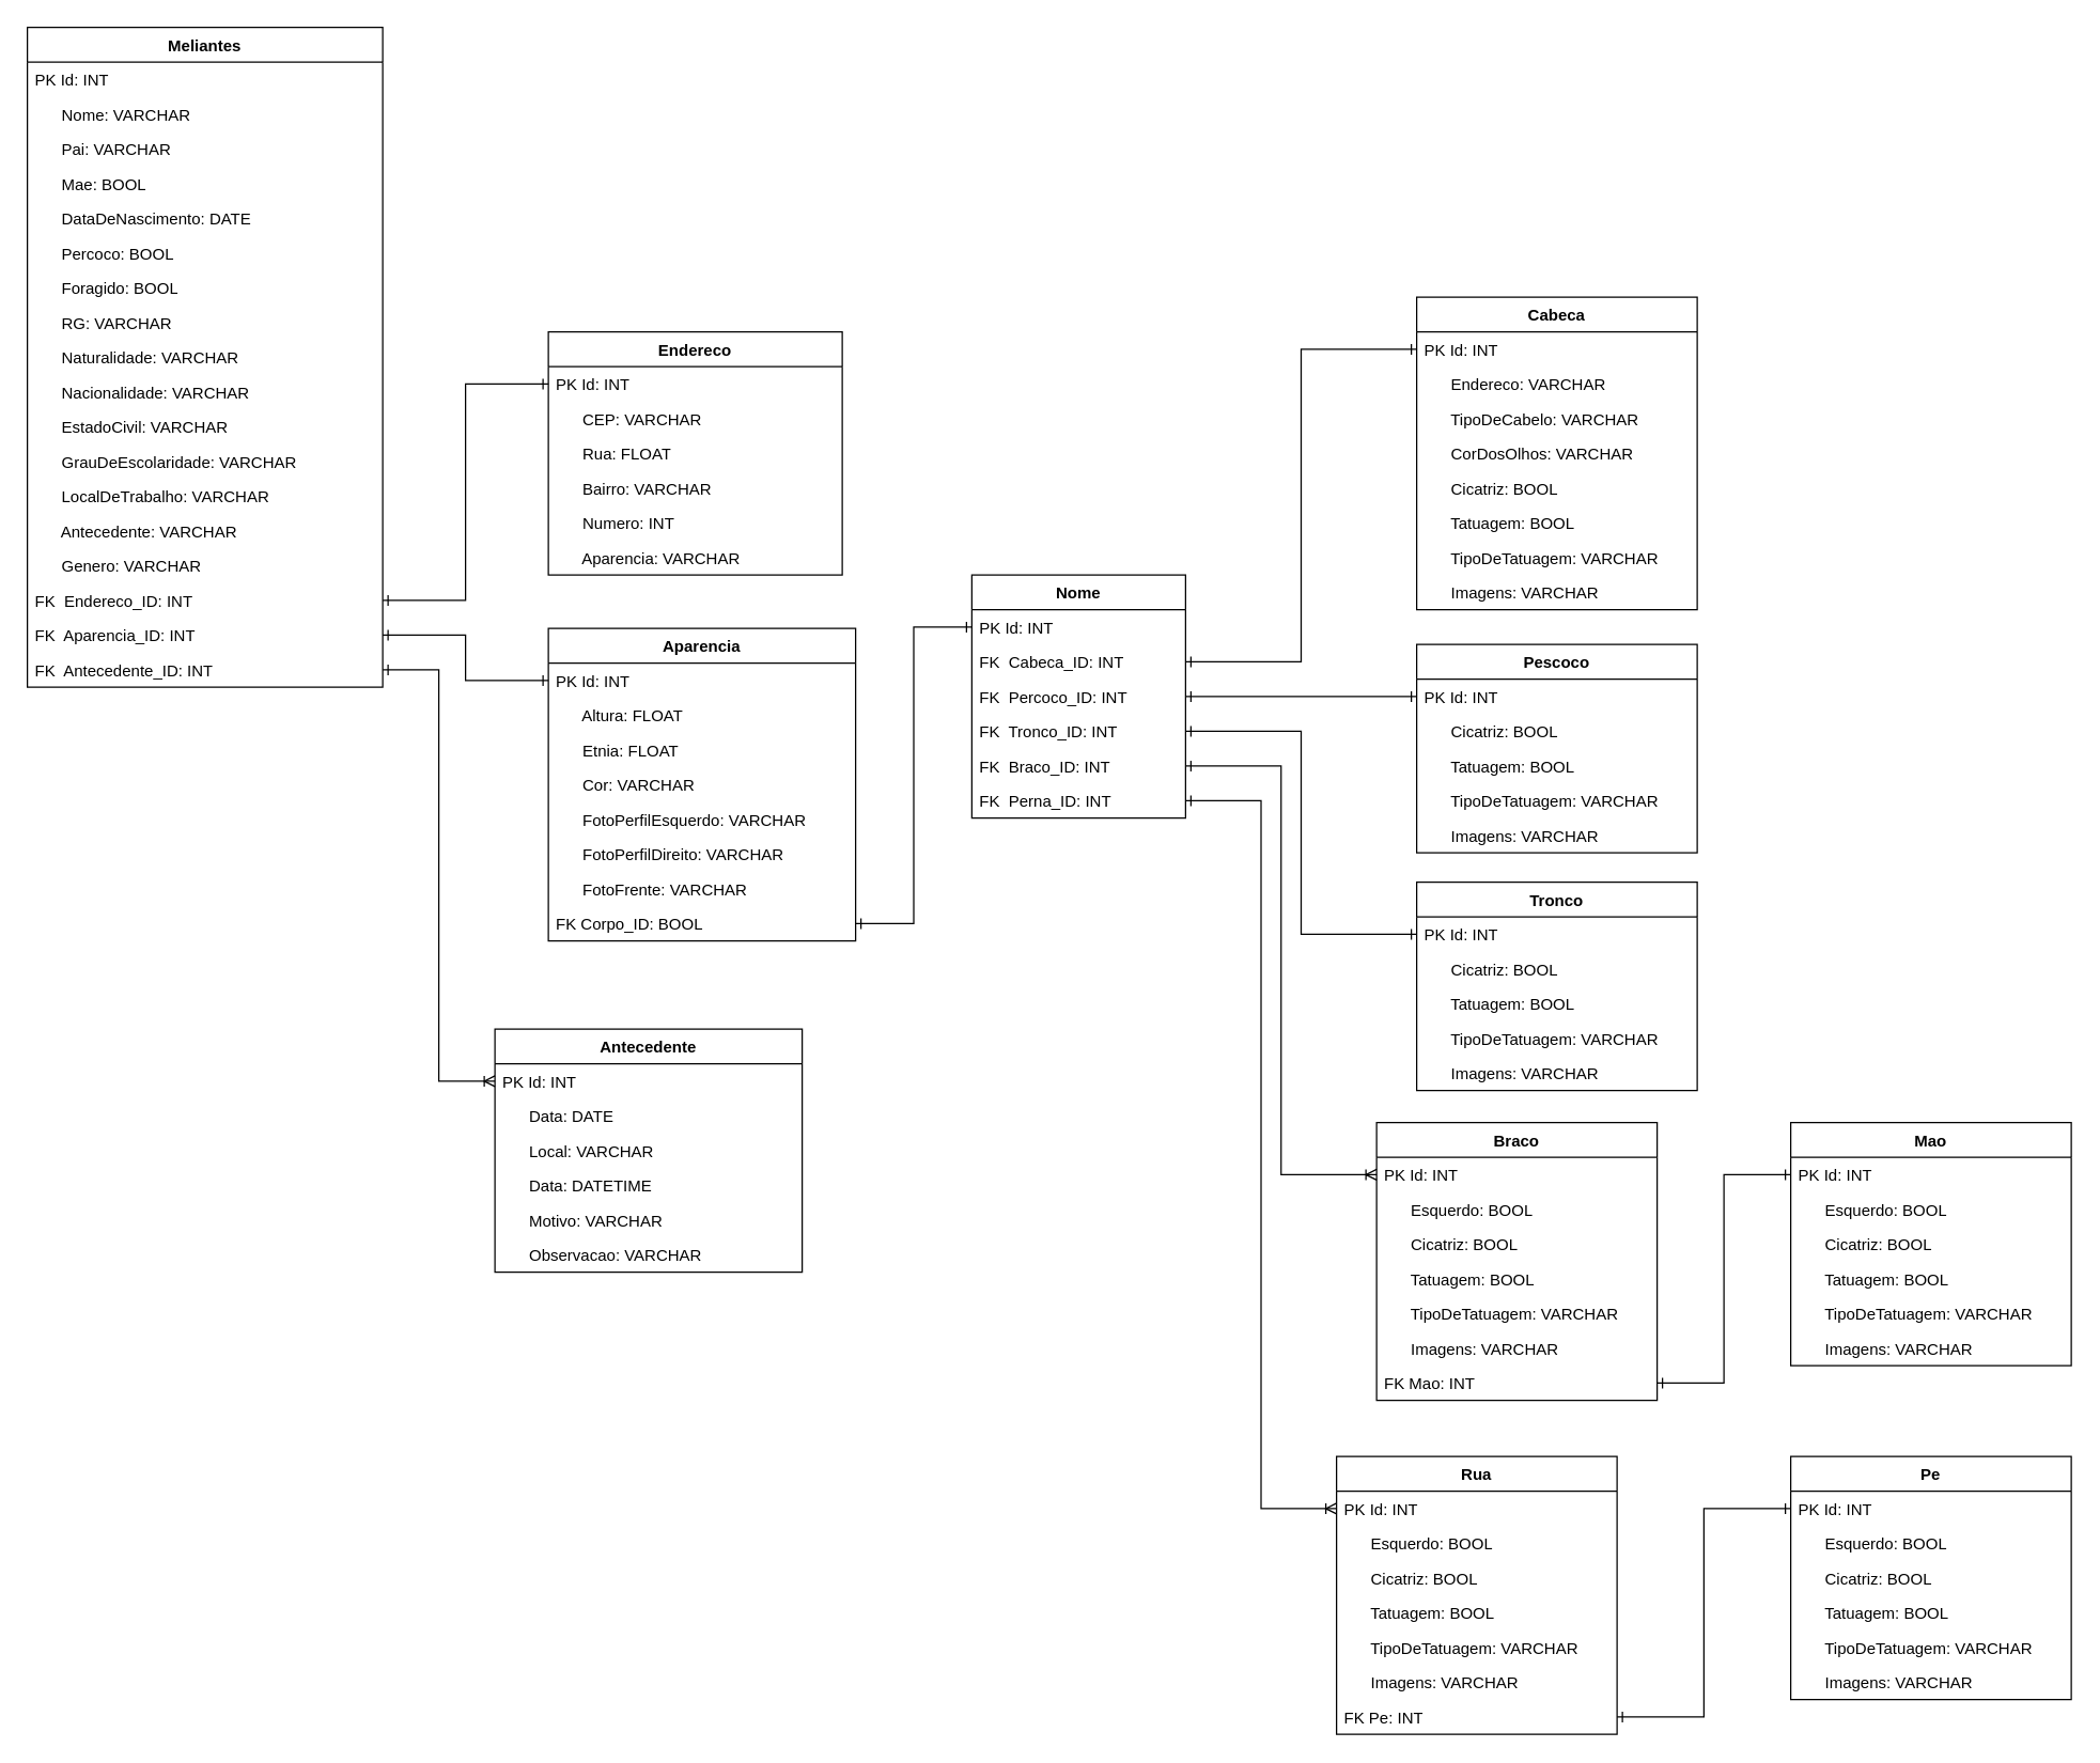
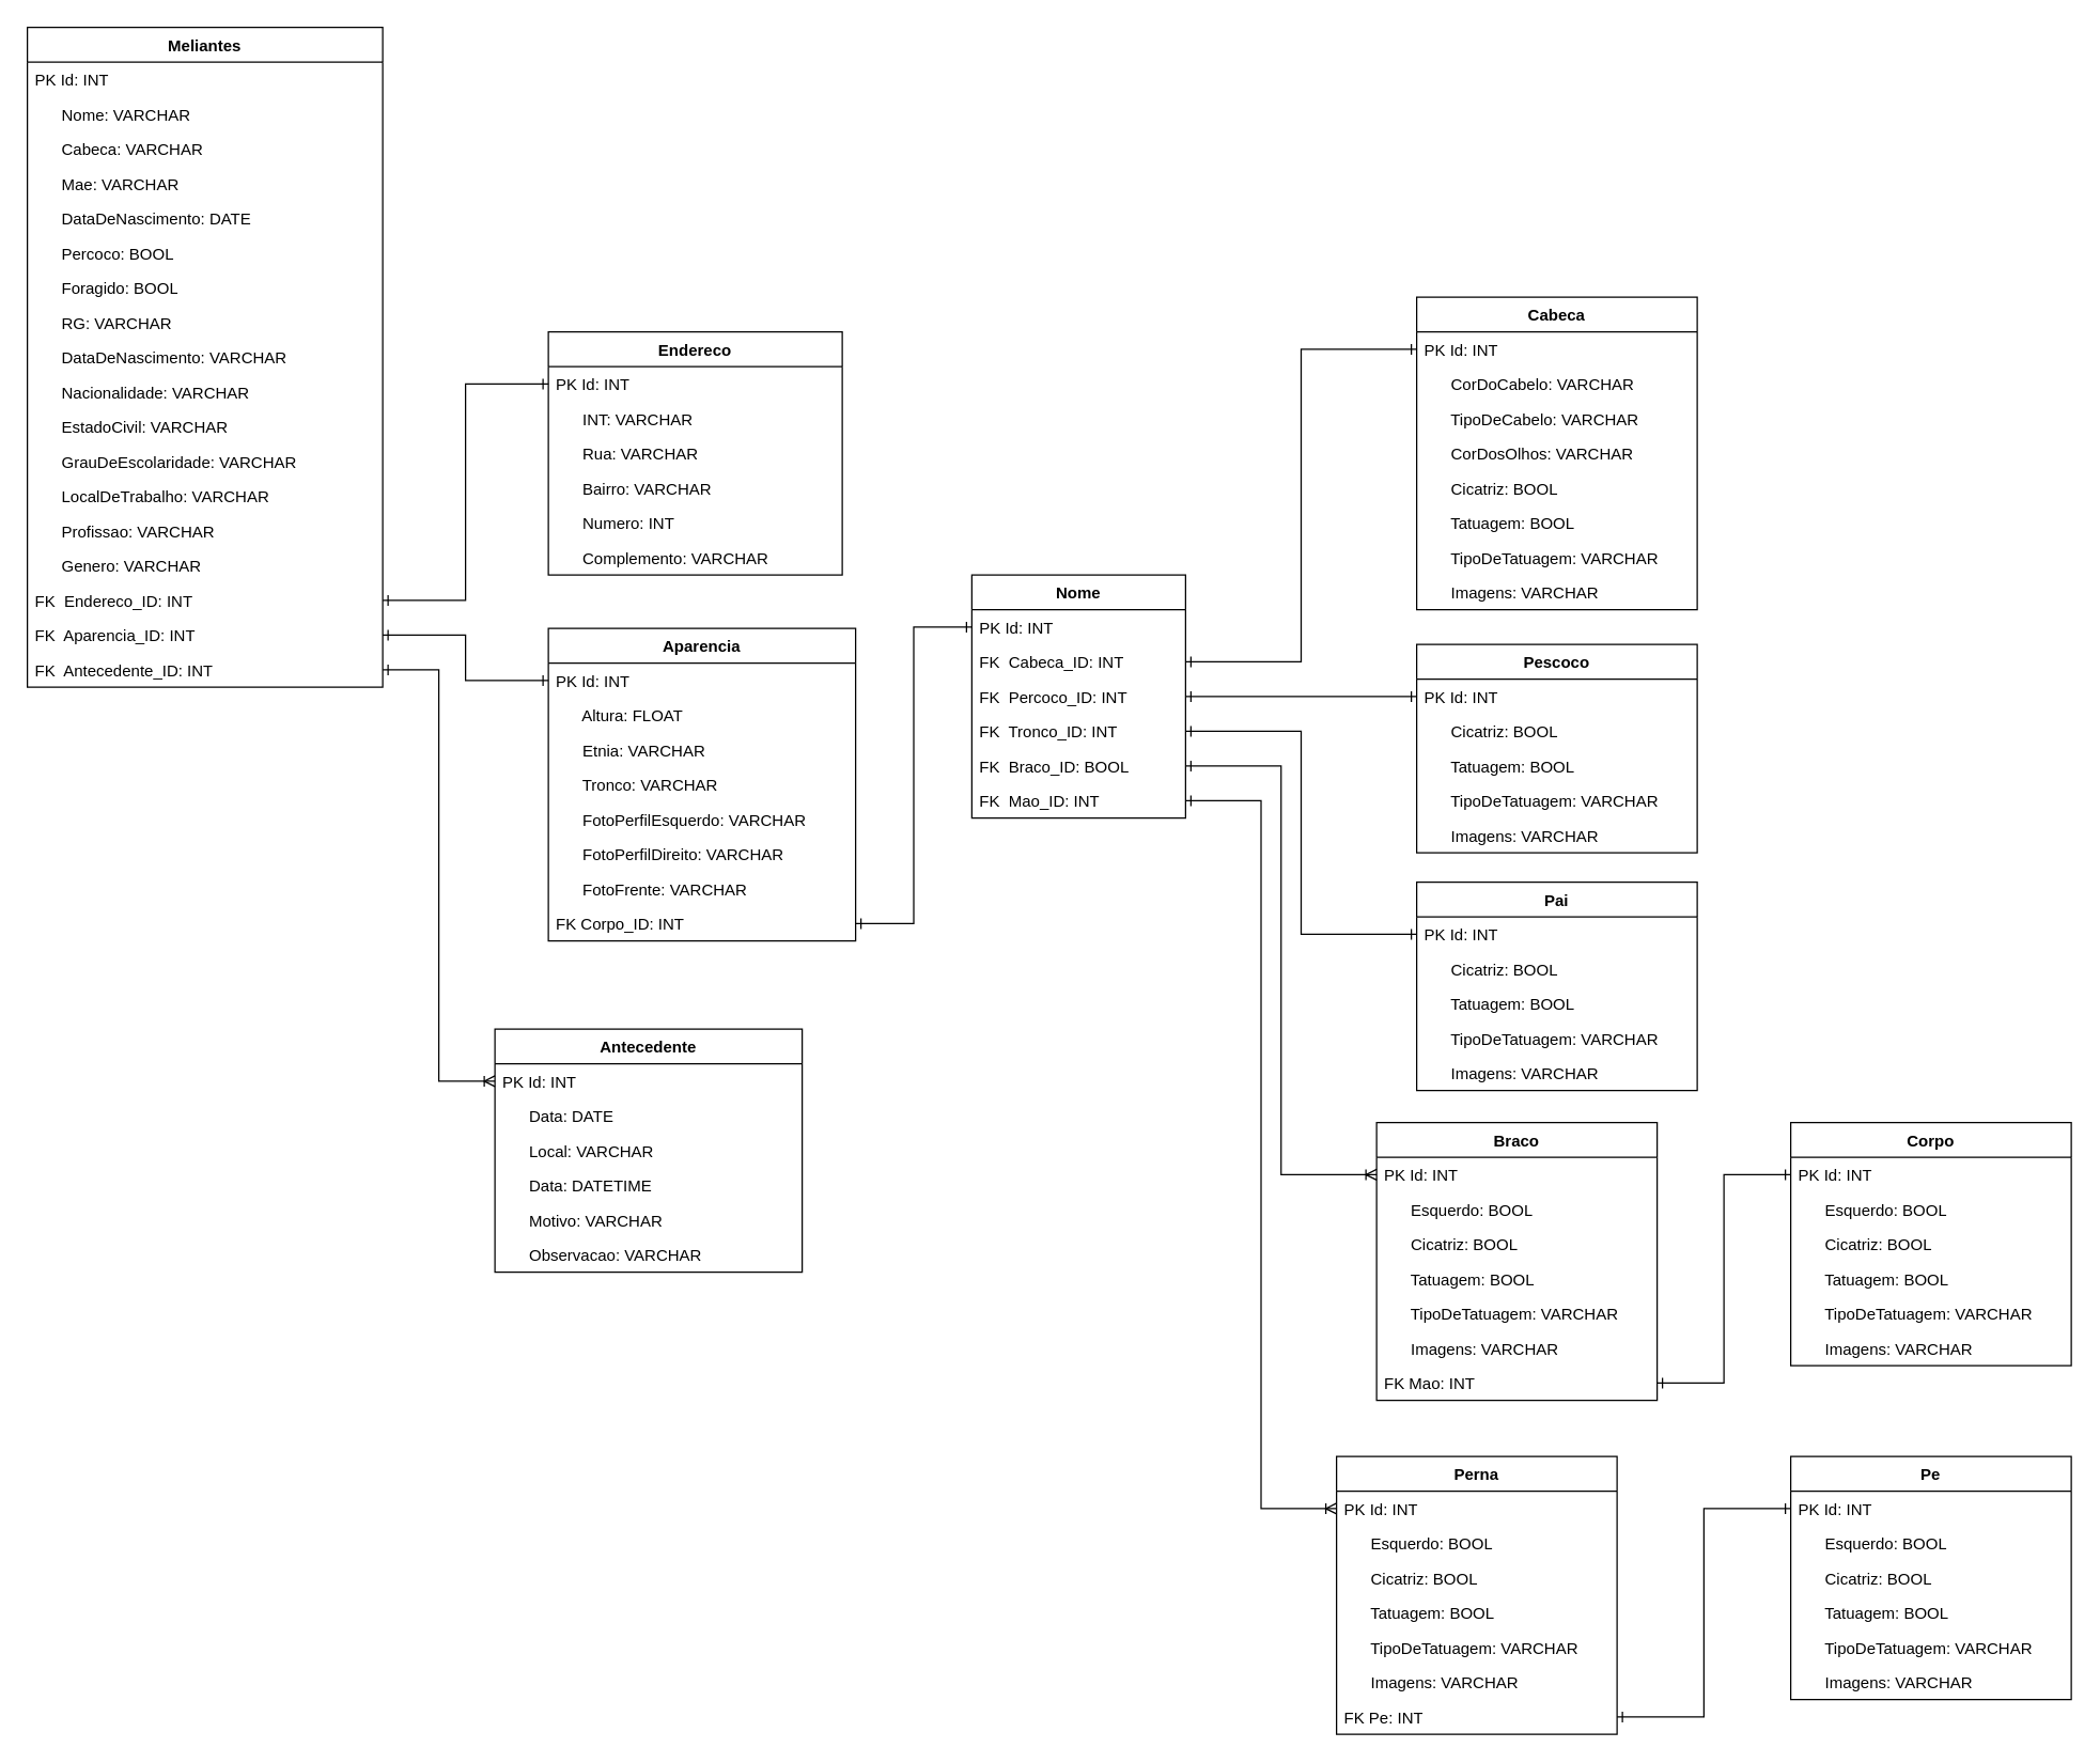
- <mxCell id="12" value="&amp;nbsp; &amp;nbsp; &amp;nbsp; Pai: VARCHAR" style="text;strokeColor=none;fillColor=none;align=left;verticalAlign=top;spacingLeft=4;spacingRight=4;overflow=hidden;rotatable=0;points=[[0,0.5],[1,0.5]];portConstraint=eastwest;whiteSpace=wrap;html=1;" vertex="1" parent="9"><mxGeometry y="78" width="266" height="26" as="geometry" /></mxCell>
+ <mxCell id="12" value="&amp;nbsp; &amp;nbsp; &amp;nbsp; Cabeca: VARCHAR" style="text;strokeColor=none;fillColor=none;align=left;verticalAlign=top;spacingLeft=4;spacingRight=4;overflow=hidden;rotatable=0;points=[[0,0.5],[1,0.5]];portConstraint=eastwest;whiteSpace=wrap;html=1;" vertex="1" parent="9"><mxGeometry y="78" width="266" height="26" as="geometry" /></mxCell>
- <mxCell id="13" value="&amp;nbsp; &amp;nbsp; &amp;nbsp; Mae: BOOL" style="text;strokeColor=none;fillColor=none;align=left;verticalAlign=top;spacingLeft=4;spacingRight=4;overflow=hidden;rotatable=0;points=[[0,0.5],[1,0.5]];portConstraint=eastwest;whiteSpace=wrap;html=1;" vertex="1" parent="9"><mxGeometry y="104" width="266" height="26" as="geometry" /></mxCell>
+ <mxCell id="13" value="&amp;nbsp; &amp;nbsp; &amp;nbsp; Mae: VARCHAR" style="text;strokeColor=none;fillColor=none;align=left;verticalAlign=top;spacingLeft=4;spacingRight=4;overflow=hidden;rotatable=0;points=[[0,0.5],[1,0.5]];portConstraint=eastwest;whiteSpace=wrap;html=1;" vertex="1" parent="9"><mxGeometry y="104" width="266" height="26" as="geometry" /></mxCell>
- <mxCell id="18" value="&amp;nbsp; &amp;nbsp; &amp;nbsp; Naturalidade: VARCHAR" style="text;strokeColor=none;fillColor=none;align=left;verticalAlign=top;spacingLeft=4;spacingRight=4;overflow=hidden;rotatable=0;points=[[0,0.5],[1,0.5]];portConstraint=eastwest;whiteSpace=wrap;html=1;" vertex="1" parent="9"><mxGeometry y="234" width="266" height="26" as="geometry" /></mxCell>
+ <mxCell id="18" value="&amp;nbsp; &amp;nbsp; &amp;nbsp; DataDeNascimento: VARCHAR" style="text;strokeColor=none;fillColor=none;align=left;verticalAlign=top;spacingLeft=4;spacingRight=4;overflow=hidden;rotatable=0;points=[[0,0.5],[1,0.5]];portConstraint=eastwest;whiteSpace=wrap;html=1;" vertex="1" parent="9"><mxGeometry y="234" width="266" height="26" as="geometry" /></mxCell>
- <mxCell id="49" value="&amp;nbsp; &amp;nbsp; &amp;nbsp; Endereco: VARCHAR" style="text;strokeColor=none;fillColor=none;align=left;verticalAlign=top;spacingLeft=4;spacingRight=4;overflow=hidden;rotatable=0;points=[[0,0.5],[1,0.5]];portConstraint=eastwest;whiteSpace=wrap;html=1;" vertex="1" parent="47"><mxGeometry y="52" width="210" height="26" as="geometry" /></mxCell>
+ <mxCell id="49" value="&amp;nbsp; &amp;nbsp; &amp;nbsp; CorDoCabelo: VARCHAR" style="text;strokeColor=none;fillColor=none;align=left;verticalAlign=top;spacingLeft=4;spacingRight=4;overflow=hidden;rotatable=0;points=[[0,0.5],[1,0.5]];portConstraint=eastwest;whiteSpace=wrap;html=1;" vertex="1" parent="47"><mxGeometry y="52" width="210" height="26" as="geometry" /></mxCell>
- <mxCell id="4" value="&amp;nbsp; &amp;nbsp; &amp;nbsp; CEP: VARCHAR" style="text;strokeColor=none;fillColor=none;align=left;verticalAlign=top;spacingLeft=4;spacingRight=4;overflow=hidden;rotatable=0;points=[[0,0.5],[1,0.5]];portConstraint=eastwest;whiteSpace=wrap;html=1;" vertex="1" parent="2"><mxGeometry y="52" width="220" height="26" as="geometry" /></mxCell>
+ <mxCell id="4" value="&amp;nbsp; &amp;nbsp; &amp;nbsp; INT: VARCHAR" style="text;strokeColor=none;fillColor=none;align=left;verticalAlign=top;spacingLeft=4;spacingRight=4;overflow=hidden;rotatable=0;points=[[0,0.5],[1,0.5]];portConstraint=eastwest;whiteSpace=wrap;html=1;" vertex="1" parent="2"><mxGeometry y="52" width="220" height="26" as="geometry" /></mxCell>
- <mxCell id="5" value="&amp;nbsp; &amp;nbsp; &amp;nbsp; Rua: FLOAT" style="text;strokeColor=none;fillColor=none;align=left;verticalAlign=top;spacingLeft=4;spacingRight=4;overflow=hidden;rotatable=0;points=[[0,0.5],[1,0.5]];portConstraint=eastwest;whiteSpace=wrap;html=1;" vertex="1" parent="2"><mxGeometry y="78" width="220" height="26" as="geometry" /></mxCell>
+ <mxCell id="5" value="&amp;nbsp; &amp;nbsp; &amp;nbsp; Rua: VARCHAR" style="text;strokeColor=none;fillColor=none;align=left;verticalAlign=top;spacingLeft=4;spacingRight=4;overflow=hidden;rotatable=0;points=[[0,0.5],[1,0.5]];portConstraint=eastwest;whiteSpace=wrap;html=1;" vertex="1" parent="2"><mxGeometry y="78" width="220" height="26" as="geometry" /></mxCell>
- <mxCell id="23" value="&amp;nbsp; &amp;nbsp; &amp;nbsp; Antecedente: VARCHAR" style="text;strokeColor=none;fillColor=none;align=left;verticalAlign=top;spacingLeft=4;spacingRight=4;overflow=hidden;rotatable=0;points=[[0,0.5],[1,0.5]];portConstraint=eastwest;whiteSpace=wrap;html=1;" vertex="1" parent="9"><mxGeometry y="364" width="266" height="26" as="geometry" /></mxCell>
+ <mxCell id="23" value="&amp;nbsp; &amp;nbsp; &amp;nbsp; Profissao: VARCHAR" style="text;strokeColor=none;fillColor=none;align=left;verticalAlign=top;spacingLeft=4;spacingRight=4;overflow=hidden;rotatable=0;points=[[0,0.5],[1,0.5]];portConstraint=eastwest;whiteSpace=wrap;html=1;" vertex="1" parent="9"><mxGeometry y="364" width="266" height="26" as="geometry" /></mxCell>
- <mxCell id="8" value="&amp;nbsp; &amp;nbsp; &amp;nbsp; Aparencia: VARCHAR" style="text;strokeColor=none;fillColor=none;align=left;verticalAlign=top;spacingLeft=4;spacingRight=4;overflow=hidden;rotatable=0;points=[[0,0.5],[1,0.5]];portConstraint=eastwest;whiteSpace=wrap;html=1;" vertex="1" parent="2"><mxGeometry y="156" width="220" height="26" as="geometry" /></mxCell>
+ <mxCell id="8" value="&amp;nbsp; &amp;nbsp; &amp;nbsp; Complemento: VARCHAR" style="text;strokeColor=none;fillColor=none;align=left;verticalAlign=top;spacingLeft=4;spacingRight=4;overflow=hidden;rotatable=0;points=[[0,0.5],[1,0.5]];portConstraint=eastwest;whiteSpace=wrap;html=1;" vertex="1" parent="2"><mxGeometry y="156" width="220" height="26" as="geometry" /></mxCell>
- <mxCell id="32" value="&amp;nbsp; &amp;nbsp; &amp;nbsp; Etnia: FLOAT" style="text;strokeColor=none;fillColor=none;align=left;verticalAlign=top;spacingLeft=4;spacingRight=4;overflow=hidden;rotatable=0;points=[[0,0.5],[1,0.5]];portConstraint=eastwest;whiteSpace=wrap;html=1;" vertex="1" parent="29"><mxGeometry y="78" width="230" height="26" as="geometry" /></mxCell>
+ <mxCell id="32" value="&amp;nbsp; &amp;nbsp; &amp;nbsp; Etnia: VARCHAR" style="text;strokeColor=none;fillColor=none;align=left;verticalAlign=top;spacingLeft=4;spacingRight=4;overflow=hidden;rotatable=0;points=[[0,0.5],[1,0.5]];portConstraint=eastwest;whiteSpace=wrap;html=1;" vertex="1" parent="29"><mxGeometry y="78" width="230" height="26" as="geometry" /></mxCell>
- <mxCell id="43" value="FK&amp;nbsp; Braco_ID: INT" style="text;strokeColor=none;fillColor=none;align=left;verticalAlign=top;spacingLeft=4;spacingRight=4;overflow=hidden;rotatable=0;points=[[0,0.5],[1,0.5]];portConstraint=eastwest;whiteSpace=wrap;html=1;" vertex="1" parent="38"><mxGeometry y="130" width="160" height="26" as="geometry" /></mxCell>
+ <mxCell id="43" value="FK&amp;nbsp; Braco_ID: BOOL" style="text;strokeColor=none;fillColor=none;align=left;verticalAlign=top;spacingLeft=4;spacingRight=4;overflow=hidden;rotatable=0;points=[[0,0.5],[1,0.5]];portConstraint=eastwest;whiteSpace=wrap;html=1;" vertex="1" parent="38"><mxGeometry y="130" width="160" height="26" as="geometry" /></mxCell>
- <mxCell id="33" value="&amp;nbsp; &amp;nbsp; &amp;nbsp; Cor: VARCHAR" style="text;strokeColor=none;fillColor=none;align=left;verticalAlign=top;spacingLeft=4;spacingRight=4;overflow=hidden;rotatable=0;points=[[0,0.5],[1,0.5]];portConstraint=eastwest;whiteSpace=wrap;html=1;" vertex="1" parent="29"><mxGeometry y="104" width="230" height="26" as="geometry" /></mxCell>
+ <mxCell id="33" value="&amp;nbsp; &amp;nbsp; &amp;nbsp; Tronco: VARCHAR" style="text;strokeColor=none;fillColor=none;align=left;verticalAlign=top;spacingLeft=4;spacingRight=4;overflow=hidden;rotatable=0;points=[[0,0.5],[1,0.5]];portConstraint=eastwest;whiteSpace=wrap;html=1;" vertex="1" parent="29"><mxGeometry y="104" width="230" height="26" as="geometry" /></mxCell>
- <mxCell id="44" value="FK&amp;nbsp; Perna_ID: INT" style="text;strokeColor=none;fillColor=none;align=left;verticalAlign=top;spacingLeft=4;spacingRight=4;overflow=hidden;rotatable=0;points=[[0,0.5],[1,0.5]];portConstraint=eastwest;whiteSpace=wrap;html=1;" vertex="1" parent="38"><mxGeometry y="156" width="160" height="26" as="geometry" /></mxCell>
+ <mxCell id="44" value="FK&amp;nbsp; Mao_ID: INT" style="text;strokeColor=none;fillColor=none;align=left;verticalAlign=top;spacingLeft=4;spacingRight=4;overflow=hidden;rotatable=0;points=[[0,0.5],[1,0.5]];portConstraint=eastwest;whiteSpace=wrap;html=1;" vertex="1" parent="38"><mxGeometry y="156" width="160" height="26" as="geometry" /></mxCell>
- <mxCell id="64" value="Tronco" style="swimlane;fontStyle=1;align=center;verticalAlign=top;childLayout=stackLayout;horizontal=1;startSize=26;horizontalStack=0;resizeParent=1;resizeParentMax=0;resizeLast=0;collapsible=1;marginBottom=0;whiteSpace=wrap;html=1;" vertex="1" parent="1"><mxGeometry x="1060" y="660" width="210" height="156" as="geometry" /></mxCell>
+ <mxCell id="64" value="Pai" style="swimlane;fontStyle=1;align=center;verticalAlign=top;childLayout=stackLayout;horizontal=1;startSize=26;horizontalStack=0;resizeParent=1;resizeParentMax=0;resizeLast=0;collapsible=1;marginBottom=0;whiteSpace=wrap;html=1;" vertex="1" parent="1"><mxGeometry x="1060" y="660" width="210" height="156" as="geometry" /></mxCell>
- <mxCell id="37" value="FK Corpo_ID: BOOL" style="text;strokeColor=none;fillColor=none;align=left;verticalAlign=top;spacingLeft=4;spacingRight=4;overflow=hidden;rotatable=0;points=[[0,0.5],[1,0.5]];portConstraint=eastwest;whiteSpace=wrap;html=1;" vertex="1" parent="29"><mxGeometry y="208" width="230" height="26" as="geometry" /></mxCell>
+ <mxCell id="37" value="FK Corpo_ID: INT" style="text;strokeColor=none;fillColor=none;align=left;verticalAlign=top;spacingLeft=4;spacingRight=4;overflow=hidden;rotatable=0;points=[[0,0.5],[1,0.5]];portConstraint=eastwest;whiteSpace=wrap;html=1;" vertex="1" parent="29"><mxGeometry y="208" width="230" height="26" as="geometry" /></mxCell>
- <mxCell id="80" value="Mao" style="swimlane;fontStyle=1;align=center;verticalAlign=top;childLayout=stackLayout;horizontal=1;startSize=26;horizontalStack=0;resizeParent=1;resizeParentMax=0;resizeLast=0;collapsible=1;marginBottom=0;whiteSpace=wrap;html=1;" vertex="1" parent="1"><mxGeometry x="1340" y="840" width="210" height="182" as="geometry" /></mxCell>
+ <mxCell id="80" value="Corpo" style="swimlane;fontStyle=1;align=center;verticalAlign=top;childLayout=stackLayout;horizontal=1;startSize=26;horizontalStack=0;resizeParent=1;resizeParentMax=0;resizeLast=0;collapsible=1;marginBottom=0;whiteSpace=wrap;html=1;" vertex="1" parent="1"><mxGeometry x="1340" y="840" width="210" height="182" as="geometry" /></mxCell>
- <mxCell id="88" value="Rua" style="swimlane;fontStyle=1;align=center;verticalAlign=top;childLayout=stackLayout;horizontal=1;startSize=26;horizontalStack=0;resizeParent=1;resizeParentMax=0;resizeLast=0;collapsible=1;marginBottom=0;whiteSpace=wrap;html=1;" vertex="1" parent="1"><mxGeometry x="1000" y="1090" width="210" height="208" as="geometry" /></mxCell>
+ <mxCell id="88" value="Perna" style="swimlane;fontStyle=1;align=center;verticalAlign=top;childLayout=stackLayout;horizontal=1;startSize=26;horizontalStack=0;resizeParent=1;resizeParentMax=0;resizeLast=0;collapsible=1;marginBottom=0;whiteSpace=wrap;html=1;" vertex="1" parent="1"><mxGeometry x="1000" y="1090" width="210" height="208" as="geometry" /></mxCell>
